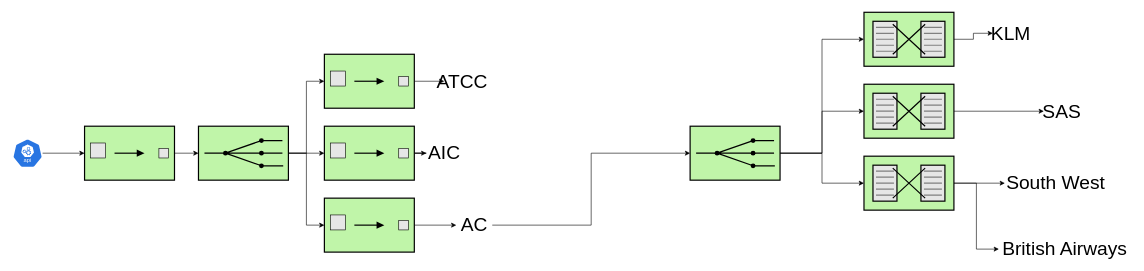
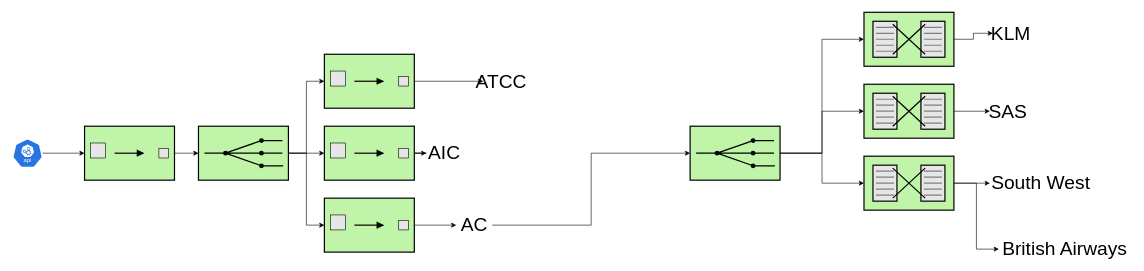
- <mxCell id="31" value="&lt;div&gt;ATCC&lt;/div&gt;" style="text;html=1;align=center;verticalAlign=middle;whiteSpace=wrap;rounded=0;fontSize=32;" vertex="1" parent="1"><mxGeometry x="740" y="120" width="60" height="30" as="geometry" /></mxCell>
+ <mxCell id="31" value="&lt;div&gt;ATCC&lt;/div&gt;" style="text;html=1;align=center;verticalAlign=middle;whiteSpace=wrap;rounded=0;fontSize=32;" vertex="1" parent="1"><mxGeometry x="805" y="120" width="60" height="30" as="geometry" /></mxCell>
- <mxCell id="16" value="SAS" style="text;html=1;align=center;verticalAlign=middle;whiteSpace=wrap;rounded=0;fontSize=32;" vertex="1" parent="1"><mxGeometry x="1740" y="170" width="60" height="30" as="geometry" /></mxCell>
+ <mxCell id="16" value="SAS" style="text;html=1;align=center;verticalAlign=middle;whiteSpace=wrap;rounded=0;fontSize=32;" vertex="1" parent="1"><mxGeometry x="1650" y="170" width="60" height="30" as="geometry" /></mxCell>
- <mxCell id="15" value="South West" style="text;html=1;align=center;verticalAlign=middle;whiteSpace=wrap;rounded=0;fontSize=32;" vertex="1" parent="1"><mxGeometry x="1675" y="290" width="170" height="30" as="geometry" /></mxCell>
+ <mxCell id="15" value="South West" style="text;html=1;align=center;verticalAlign=middle;whiteSpace=wrap;rounded=0;fontSize=32;" vertex="1" parent="1"><mxGeometry x="1650" y="290" width="170" height="30" as="geometry" /></mxCell>
